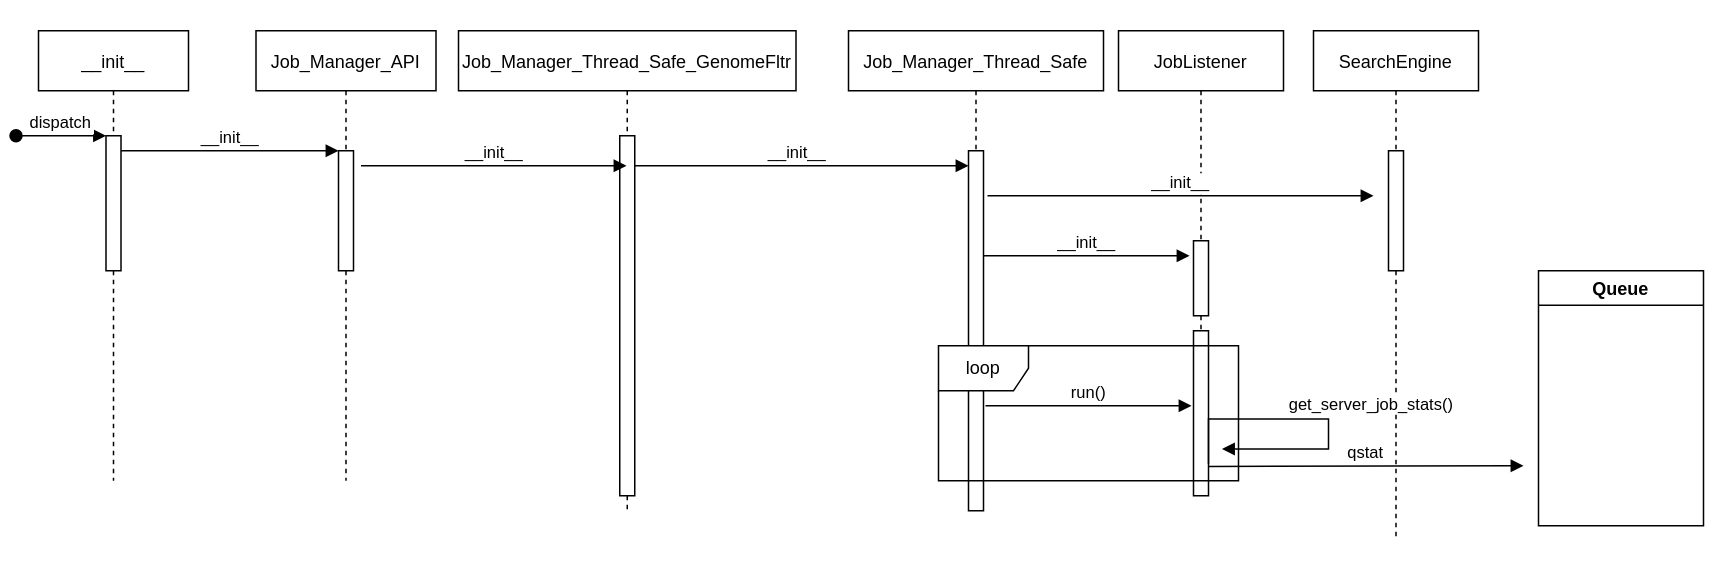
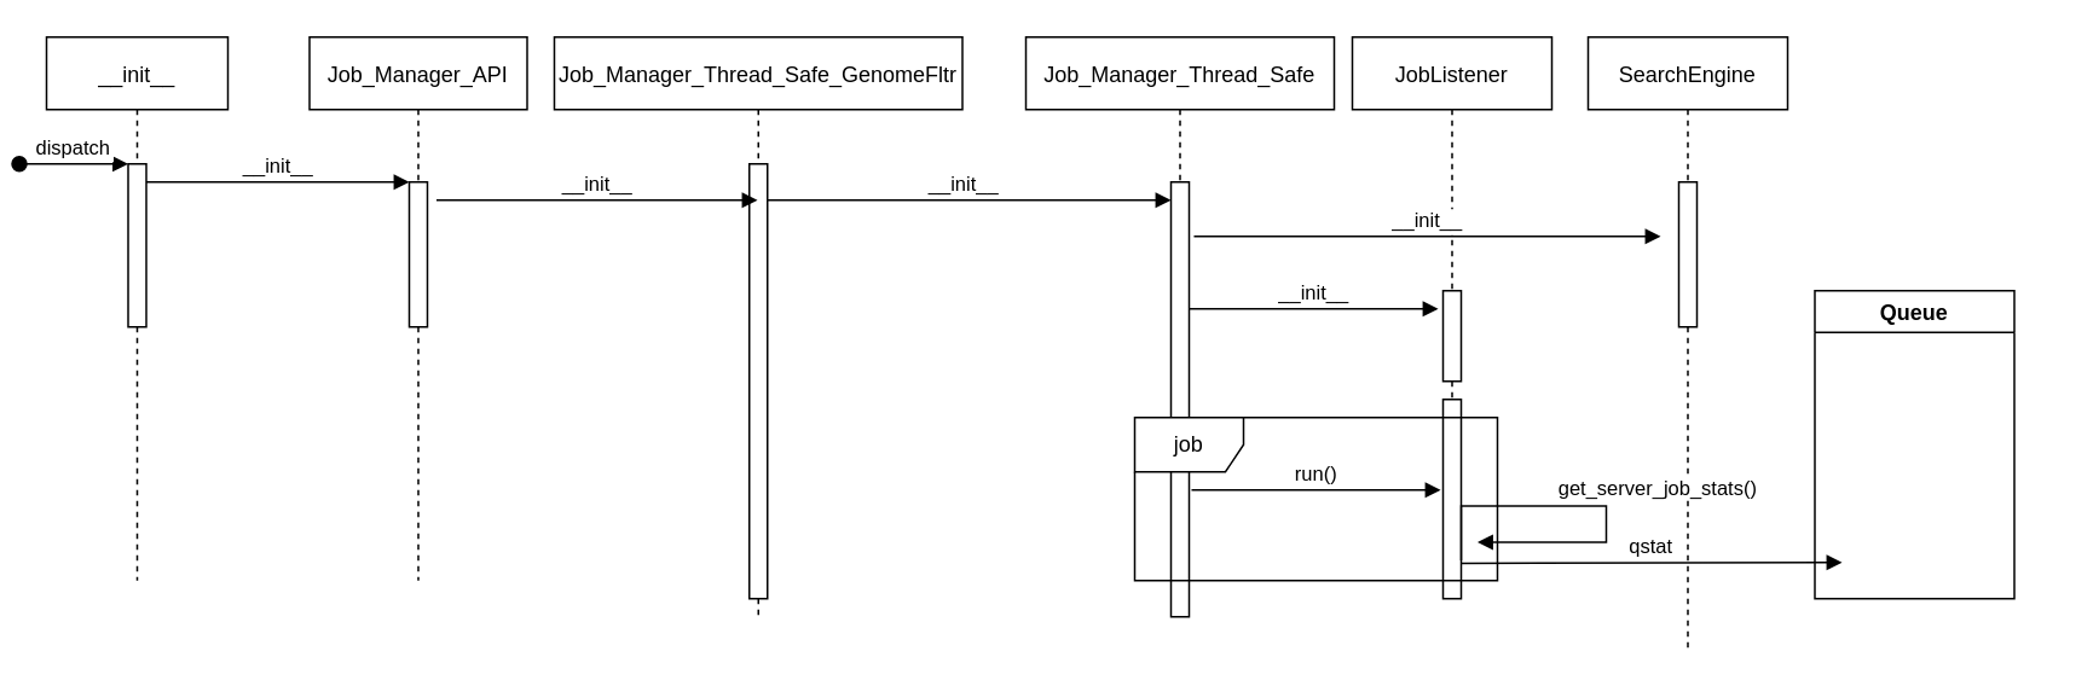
- <mxCell id="19" value="loop" style="shape=umlFrame;whiteSpace=wrap;html=1;" parent="1" vertex="1"><mxGeometry x="620" y="230" width="200" height="90" as="geometry" /></mxCell>
+ <mxCell id="19" value="job" style="shape=umlFrame;whiteSpace=wrap;html=1;" parent="1" vertex="1"><mxGeometry x="620" y="230" width="200" height="90" as="geometry" /></mxCell>
- <mxCell id="21" value="Queue" style="swimlane;" parent="1" vertex="1"><mxGeometry x="1020" y="180" width="110" height="170" as="geometry" /></mxCell>
+ <mxCell id="21" value="Queue" style="swimlane;" parent="1" vertex="1"><mxGeometry x="995" y="160" width="110" height="170" as="geometry" /></mxCell>
